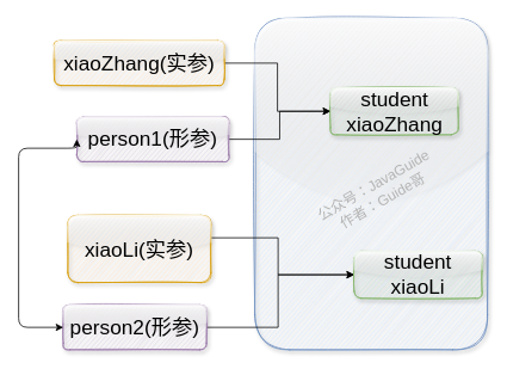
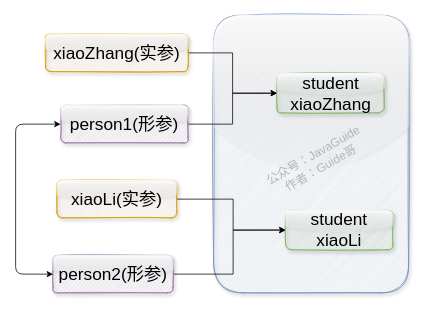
- <mxCell id="11" value="&lt;font style=&quot;font-size: 23px&quot;&gt;person1(形参)&lt;/font&gt;" style="rounded=1;whiteSpace=wrap;html=1;glass=1;shadow=1;sketch=1;fillColor=#e1d5e7;strokeColor=#9673a6;" parent="1" vertex="1"><mxGeometry x="85" y="130" width="170" height="50" as="geometry" /></mxCell>
+ <mxCell id="11" value="&lt;font style=&quot;font-size: 23px&quot;&gt;person1(形参)&lt;/font&gt;" style="rounded=1;whiteSpace=wrap;html=1;glass=1;shadow=1;sketch=1;fillColor=#e1d5e7;strokeColor=#9673a6;" parent="1" vertex="1"><mxGeometry x="80" y="140" width="170" height="50" as="geometry" /></mxCell>
- <mxCell id="4" value="&lt;font style=&quot;font-size: 23px&quot;&gt;xiaoLi(实参)&lt;/font&gt;" style="rounded=1;whiteSpace=wrap;html=1;glass=1;shadow=1;sketch=1;fillColor=#ffe6cc;strokeColor=#d79b00;" parent="1" vertex="1"><mxGeometry x="75" y="240" width="160" height="75" as="geometry" /></mxCell>
+ <mxCell id="4" value="&lt;font style=&quot;font-size: 23px&quot;&gt;xiaoLi(实参)&lt;/font&gt;" style="rounded=1;whiteSpace=wrap;html=1;glass=1;shadow=1;sketch=1;fillColor=#ffe6cc;strokeColor=#d79b00;" parent="1" vertex="1"><mxGeometry x="75" y="240" width="160" height="50" as="geometry" /></mxCell>
- <mxCell id="12" value="&lt;span style=&quot;font-size: 23px&quot;&gt;student&lt;br&gt;xiaoLi&lt;br&gt;&lt;/span&gt;" style="rounded=1;whiteSpace=wrap;html=1;glass=1;shadow=1;sketch=1;fillColor=#d5e8d4;strokeColor=#82b366;" parent="1" vertex="1"><mxGeometry x="395" y="280" width="143" height="52.5" as="geometry" /></mxCell>
+ <mxCell id="12" value="&lt;span style=&quot;font-size: 23px&quot;&gt;student&lt;br&gt;xiaoLi&lt;br&gt;&lt;/span&gt;" style="rounded=1;whiteSpace=wrap;html=1;glass=1;shadow=1;sketch=1;fillColor=#d5e8d4;strokeColor=#82b366;" parent="1" vertex="1"><mxGeometry x="380" y="280" width="143" height="52.5" as="geometry" /></mxCell>
